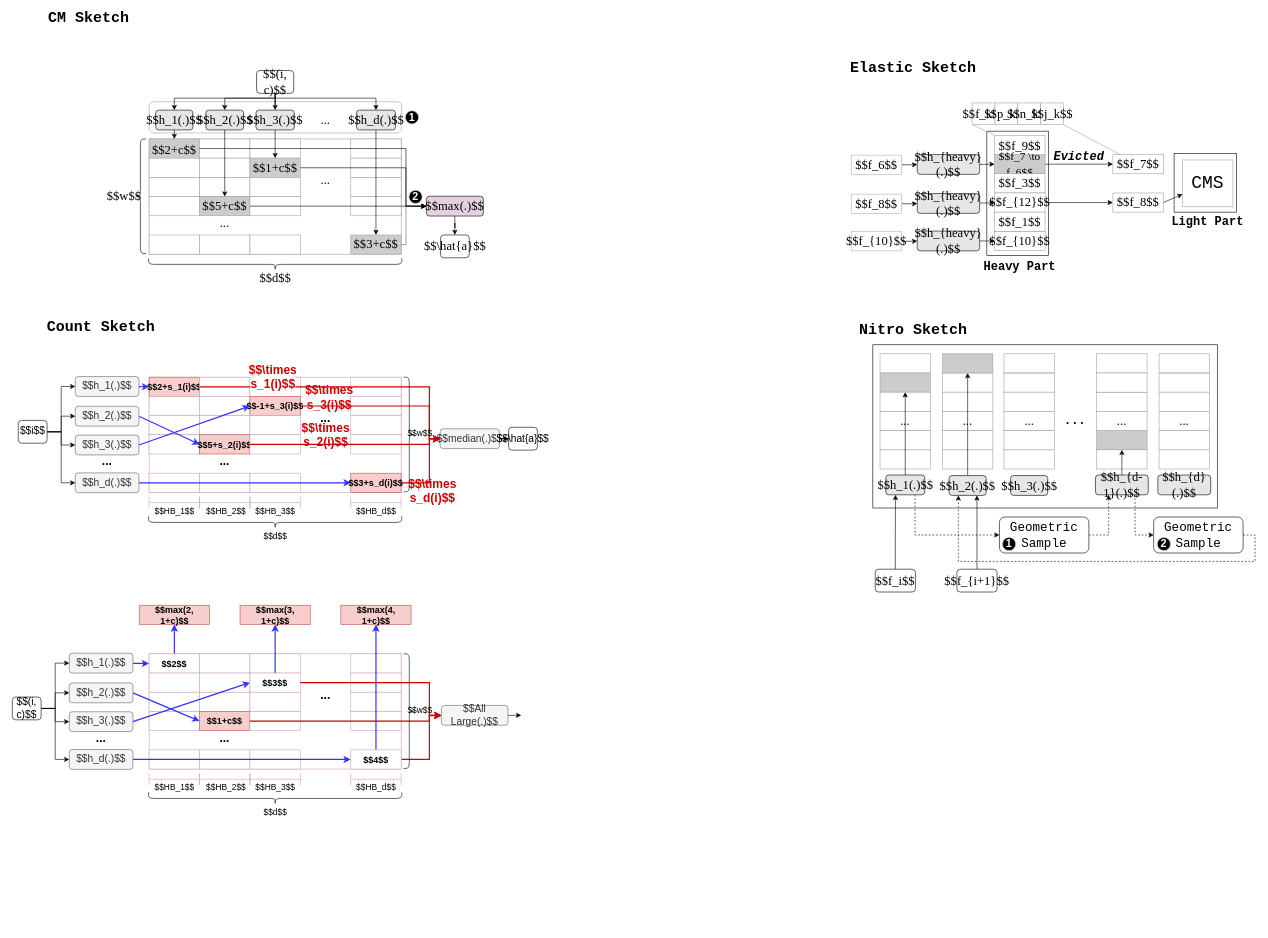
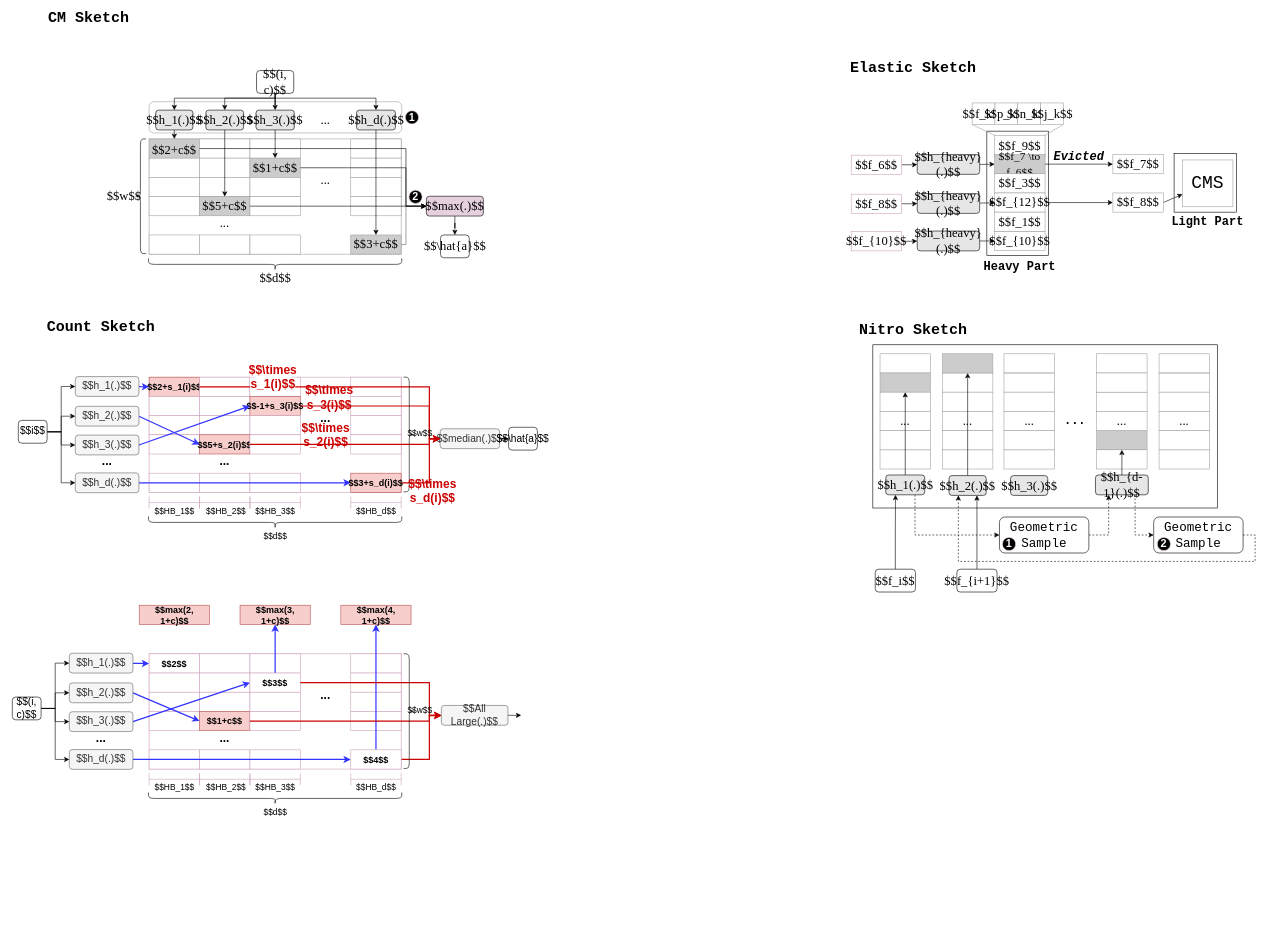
- <mxCell id="210" style="edgeStyle=none;rounded=0;orthogonalLoop=1;jettySize=auto;html=1;fontFamily=Courier New;fontSize=20;exitX=1;exitY=1;exitDx=0;exitDy=0;endArrow=none;endFill=0;strokeColor=#A3A3A3;" parent="1" source="211" target="189" edge="1"><mxGeometry relative="1" as="geometry" /></mxCell>
+ <mxCell id="210" style="edgeStyle=none;rounded=0;orthogonalLoop=1;jettySize=auto;html=1;entryX=1;entryY=0;entryDx=0;entryDy=0;fontFamily=Courier New;fontSize=20;exitX=1;exitY=1;exitDx=0;exitDy=0;endArrow=none;endFill=0;strokeColor=#A3A3A3;" parent="1" source="211" target="178" edge="1"><mxGeometry relative="1" as="geometry" /></mxCell>
- <mxCell id="258" value="$$h_{d}(.)$$" style="rounded=1;whiteSpace=wrap;html=1;fontSize=21;fontStyle=0;fontFamily=Lucida Console;fillColor=#E6E6E6;" vertex="1" parent="1"><mxGeometry x="1929" y="791" width="88" height="33" as="geometry" /></mxCell>
- <mxCell id="114" style="edgeStyle=orthogonalEdgeStyle;rounded=0;orthogonalLoop=1;jettySize=auto;html=1;entryX=0.5;entryY=1;entryDx=0;entryDy=0;strokeColor=#3333FF;strokeWidth=2;" parent="1" source="115" target="169" edge="1"><mxGeometry relative="1" as="geometry" /></mxCell>
